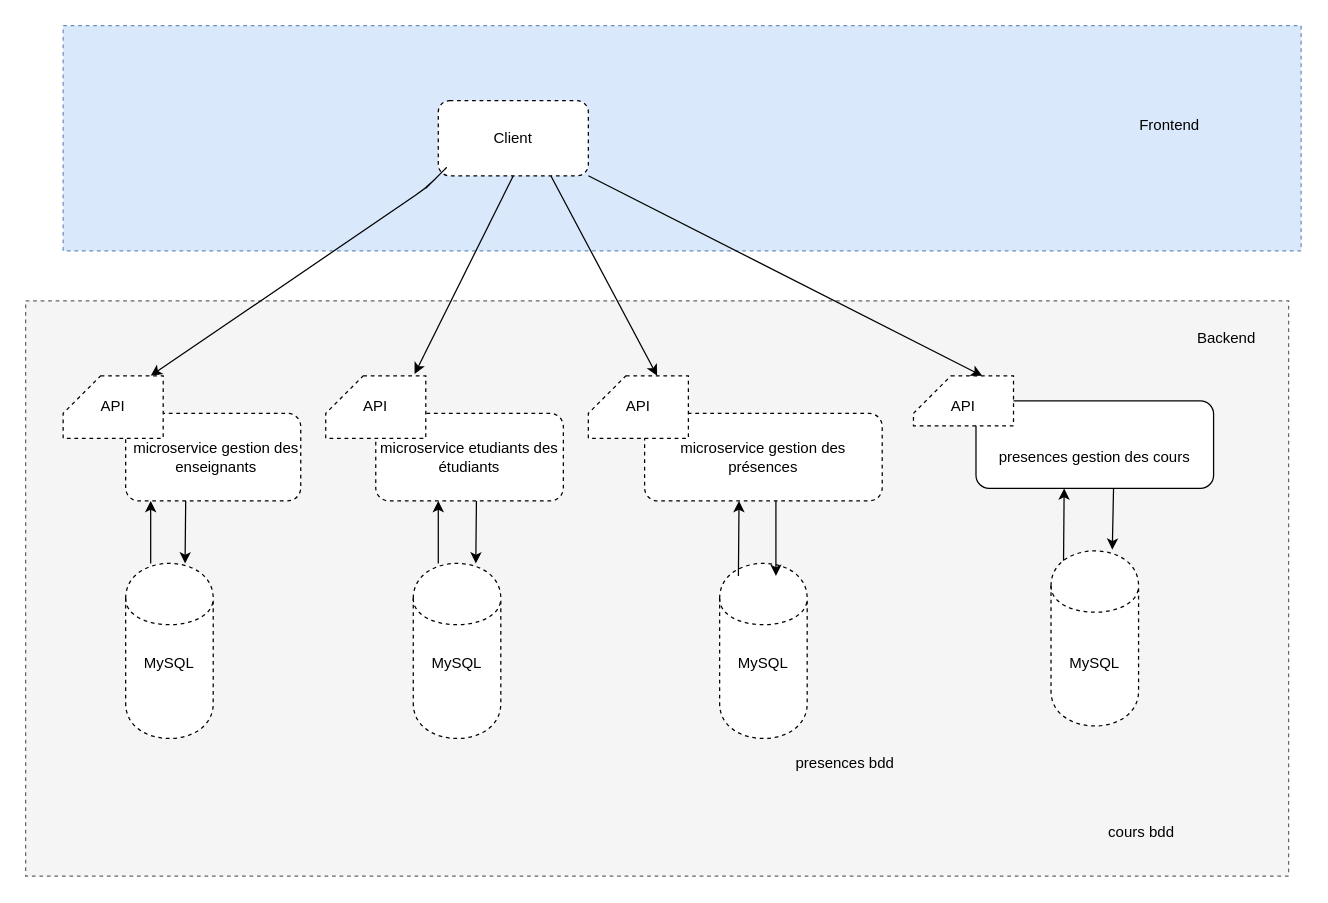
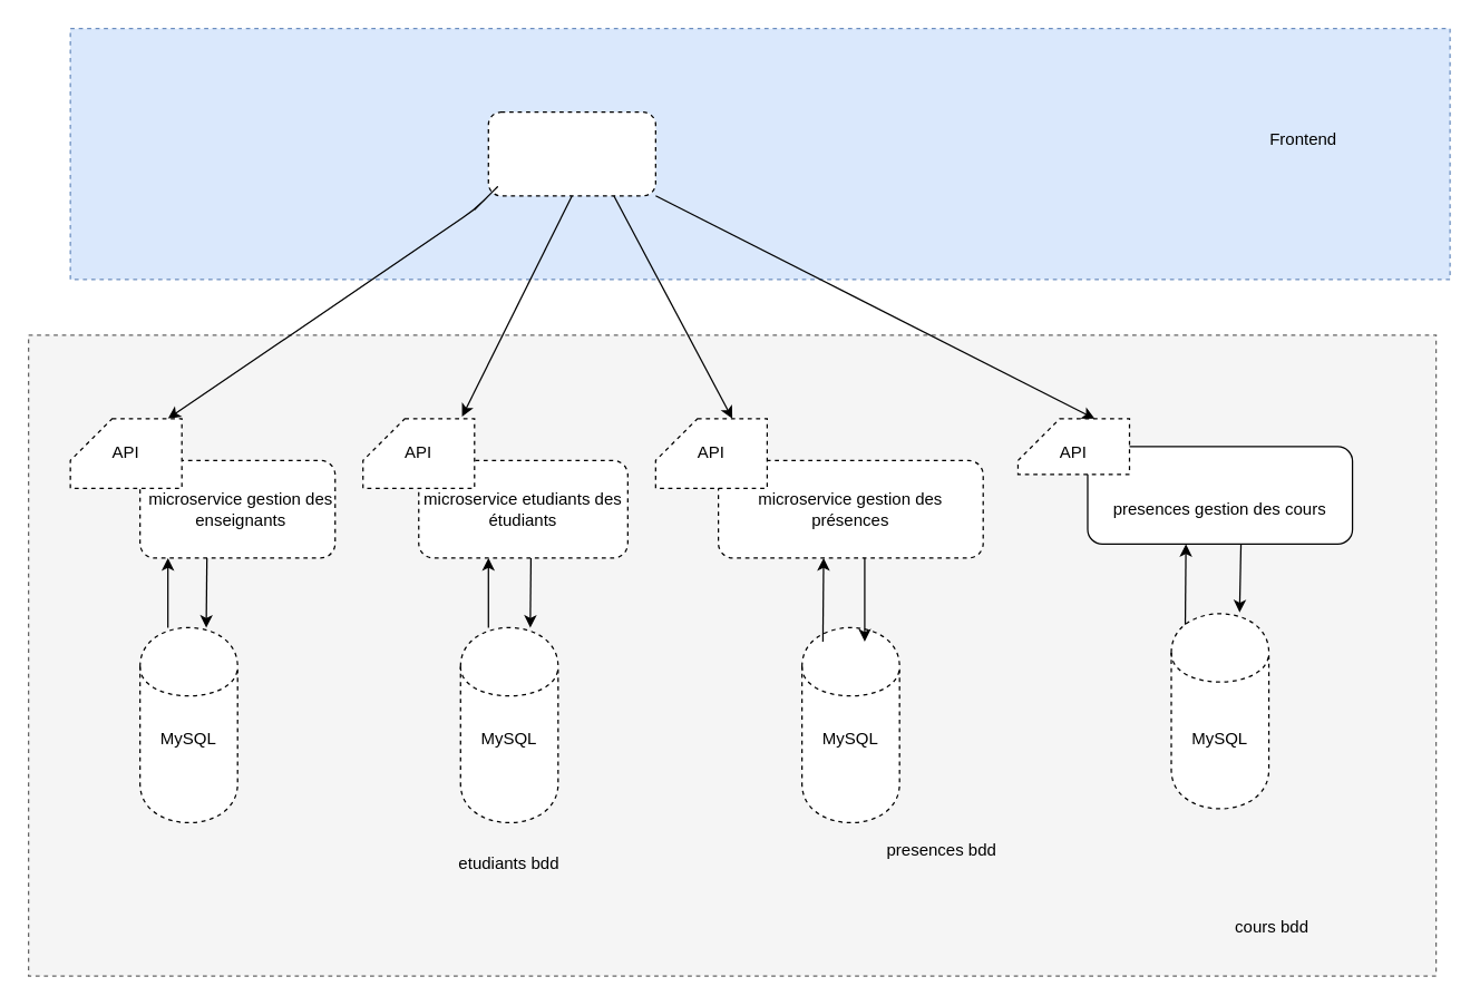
- <mxCell id="5" value="Client" style="text;html=1;strokeColor=none;fillColor=none;align=center;verticalAlign=middle;whiteSpace=wrap;rounded=0;dashed=1;" vertex="1" parent="1"><mxGeometry x="390" y="100" width="40" height="20" as="geometry" /></mxCell>
- <mxCell id="7" value="Backend&lt;br&gt;" style="text;html=1;align=center;verticalAlign=middle;resizable=0;points=[];autosize=1;" vertex="1" parent="1"><mxGeometry x="950" y="260" width="60" height="20" as="geometry" /></mxCell>
+ <mxCell id="32" value="etudiants bdd" style="text;html=1;strokeColor=none;fillColor=none;align=center;verticalAlign=middle;whiteSpace=wrap;rounded=0;dashed=1;" vertex="1" parent="1"><mxGeometry x="315" y="610" width="100" height="20" as="geometry" /></mxCell>
